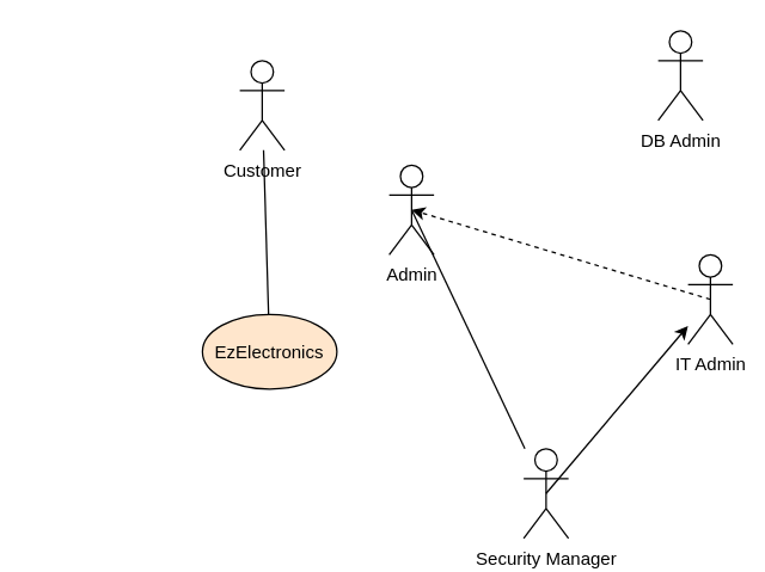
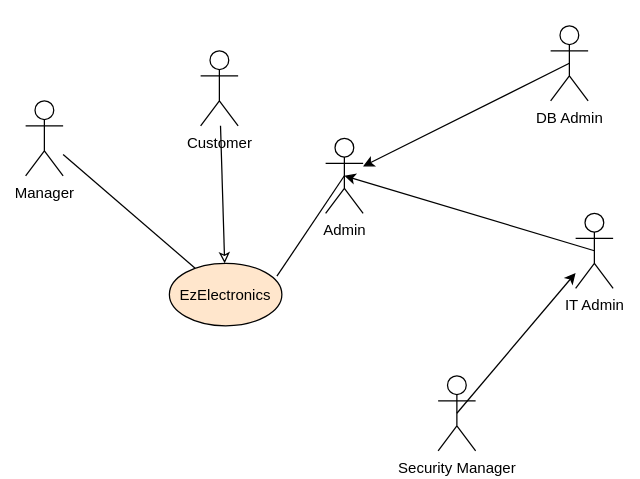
+ <mxCell id="9" style="edgeStyle=none;html=1;exitX=0.5;exitY=0.5;exitDx=0;exitDy=0;exitPerimeter=0;endArrow=classic;endFill=1;" parent="1" source="10" target="14" edge="1"><mxGeometry relative="1" as="geometry" /></mxCell>
+ <mxCell id="7" value="Manager&lt;br&gt;" style="shape=umlActor;verticalLabelPosition=bottom;verticalAlign=top;html=1;" parent="1" vertex="1"><mxGeometry x="20" y="80" width="30" height="60" as="geometry" /></mxCell>
+ <mxCell id="6" value="" style="edgeStyle=none;html=1;endArrow=none;endFill=0;" parent="1" source="7" target="8" edge="1"><mxGeometry relative="1" as="geometry" /></mxCell>
- <mxCell id="2" style="edgeStyle=none;html=1;exitX=0.5;exitY=0.5;exitDx=0;exitDy=0;exitPerimeter=0;endArrow=classic;endFill=1;entryX=0.5;entryY=0.5;entryDx=0;entryDy=0;entryPerimeter=0;dashed=1;" parent="1" source="3" target="14" edge="1"><mxGeometry relative="1" as="geometry"><mxPoint x="330" y="120" as="targetPoint" /></mxGeometry></mxCell>
+ <mxCell id="2" style="edgeStyle=none;html=1;exitX=0.5;exitY=0.5;exitDx=0;exitDy=0;exitPerimeter=0;endArrow=classic;endFill=1;entryX=0.5;entryY=0.5;entryDx=0;entryDy=0;entryPerimeter=0;" parent="1" source="3" target="14" edge="1"><mxGeometry relative="1" as="geometry"><mxPoint x="330" y="120" as="targetPoint" /></mxGeometry></mxCell>
- <mxCell id="4" value="" style="edgeStyle=none;html=1;endArrow=none;endFill=0;" parent="1" source="5" target="8" edge="1"><mxGeometry relative="1" as="geometry" /></mxCell>
+ <mxCell id="4" value="" style="edgeStyle=none;html=1;endArrow=classic;endFill=0;" parent="1" source="5" target="8" edge="1"><mxGeometry relative="1" as="geometry" /></mxCell>
- <mxCell id="13" style="edgeStyle=none;html=1;exitX=0.5;exitY=0.5;exitDx=0;exitDy=0;exitPerimeter=0;endArrow=none;endFill=0;" parent="1" source="14" target="12" edge="1"><mxGeometry relative="1" as="geometry" /></mxCell>
+ <mxCell id="13" style="edgeStyle=none;html=1;exitX=0.5;exitY=0.5;exitDx=0;exitDy=0;exitPerimeter=0;entryX=0.956;entryY=0.207;entryDx=0;entryDy=0;entryPerimeter=0;endArrow=none;endFill=0;" parent="1" source="14" target="8" edge="1"><mxGeometry relative="1" as="geometry" /></mxCell>
